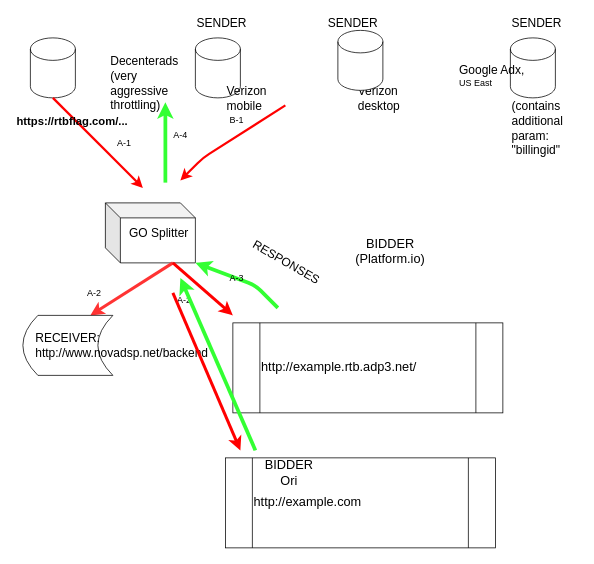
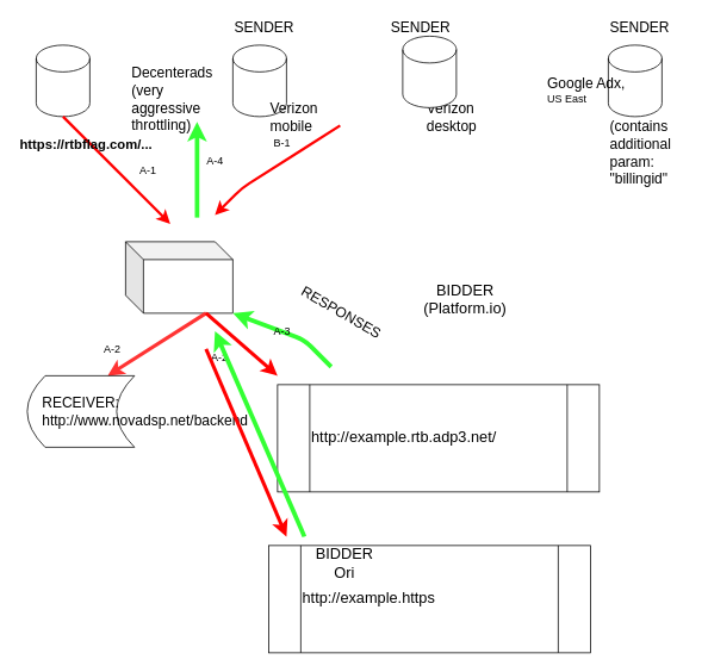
- <mxCell id="5" value="&lt;span style=&quot;font-size: 16px&quot;&gt;GO Splitter&lt;/span&gt;" style="text;html=1;strokeColor=none;fillColor=none;align=left;verticalAlign=middle;whiteSpace=wrap;rounded=0;" vertex="1" parent="1"><mxGeometry x="170" y="300" width="90" height="20" as="geometry" /></mxCell>
- <mxCell id="27" value="http://example.com" style="shape=process;whiteSpace=wrap;html=1;backgroundOutline=1;align=left;fontSize=17;" vertex="1" parent="1"><mxGeometry x="300" y="610" width="360" height="120" as="geometry" /></mxCell>
+ <mxCell id="27" value="http://example.https" style="shape=process;whiteSpace=wrap;html=1;backgroundOutline=1;align=left;fontSize=17;" vertex="1" parent="1"><mxGeometry x="300" y="610" width="360" height="120" as="geometry" /></mxCell>
